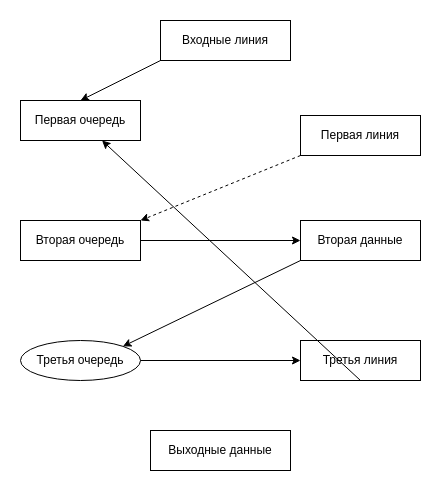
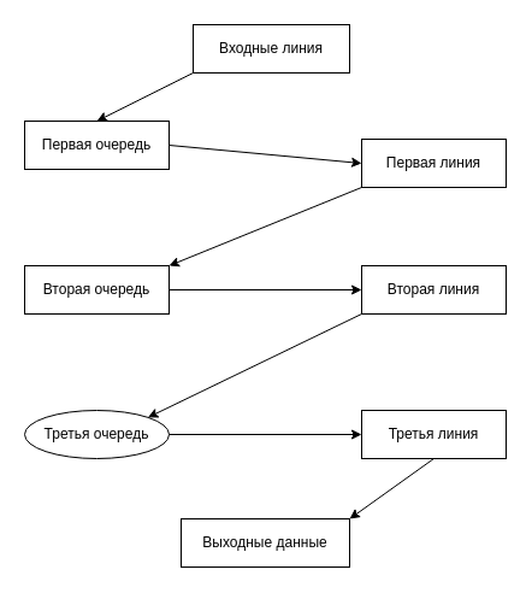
+ <mxCell id="5" value="" style="endArrow=classic;html=1;exitX=1;exitY=0.5;exitDx=0;exitDy=0;entryX=0;entryY=0.5;entryDx=0;entryDy=0;" edge="1" parent="1" source="3" target="4"><mxGeometry width="50" height="50" relative="1" as="geometry"><mxPoint x="180" y="260" as="sourcePoint" /><mxPoint x="230" y="210" as="targetPoint" /></mxGeometry></mxCell>
- <mxCell id="13" value="" style="endArrow=classic;html=1;exitX=0;exitY=1;exitDx=0;exitDy=0;entryX=1;entryY=0;entryDx=0;entryDy=0;dashed=1;" edge="1" parent="1" source="4" target="6"><mxGeometry width="50" height="50" relative="1" as="geometry"><mxPoint x="180" y="320" as="sourcePoint" /><mxPoint x="230" y="270" as="targetPoint" /></mxGeometry></mxCell>
+ <mxCell id="13" value="" style="endArrow=classic;html=1;exitX=0;exitY=1;exitDx=0;exitDy=0;entryX=1;entryY=0;entryDx=0;entryDy=0;" edge="1" parent="1" source="4" target="6"><mxGeometry width="50" height="50" relative="1" as="geometry"><mxPoint x="180" y="320" as="sourcePoint" /><mxPoint x="230" y="270" as="targetPoint" /></mxGeometry></mxCell>
- <mxCell id="7" value="Вторая данные" style="rounded=0;whiteSpace=wrap;html=1;" vertex="1" parent="1"><mxGeometry x="300" y="220" width="120" height="40" as="geometry" /></mxCell>
+ <mxCell id="7" value="Вторая линия" style="rounded=0;whiteSpace=wrap;html=1;" vertex="1" parent="1"><mxGeometry x="300" y="220" width="120" height="40" as="geometry" /></mxCell>
- <mxCell id="16" value="" style="endArrow=classic;html=1;exitX=0.5;exitY=1;exitDx=0;exitDy=0;" edge="1" parent="1" source="10" target="3"><mxGeometry width="50" height="50" relative="1" as="geometry"><mxPoint x="180" y="390" as="sourcePoint" /><mxPoint x="230" y="340" as="targetPoint" /></mxGeometry></mxCell>
+ <mxCell id="16" value="" style="endArrow=classic;html=1;exitX=0.5;exitY=1;exitDx=0;exitDy=0;entryX=1;entryY=0;entryDx=0;entryDy=0;" edge="1" parent="1" source="10" target="14"><mxGeometry width="50" height="50" relative="1" as="geometry"><mxPoint x="180" y="390" as="sourcePoint" /><mxPoint x="230" y="340" as="targetPoint" /></mxGeometry></mxCell>
